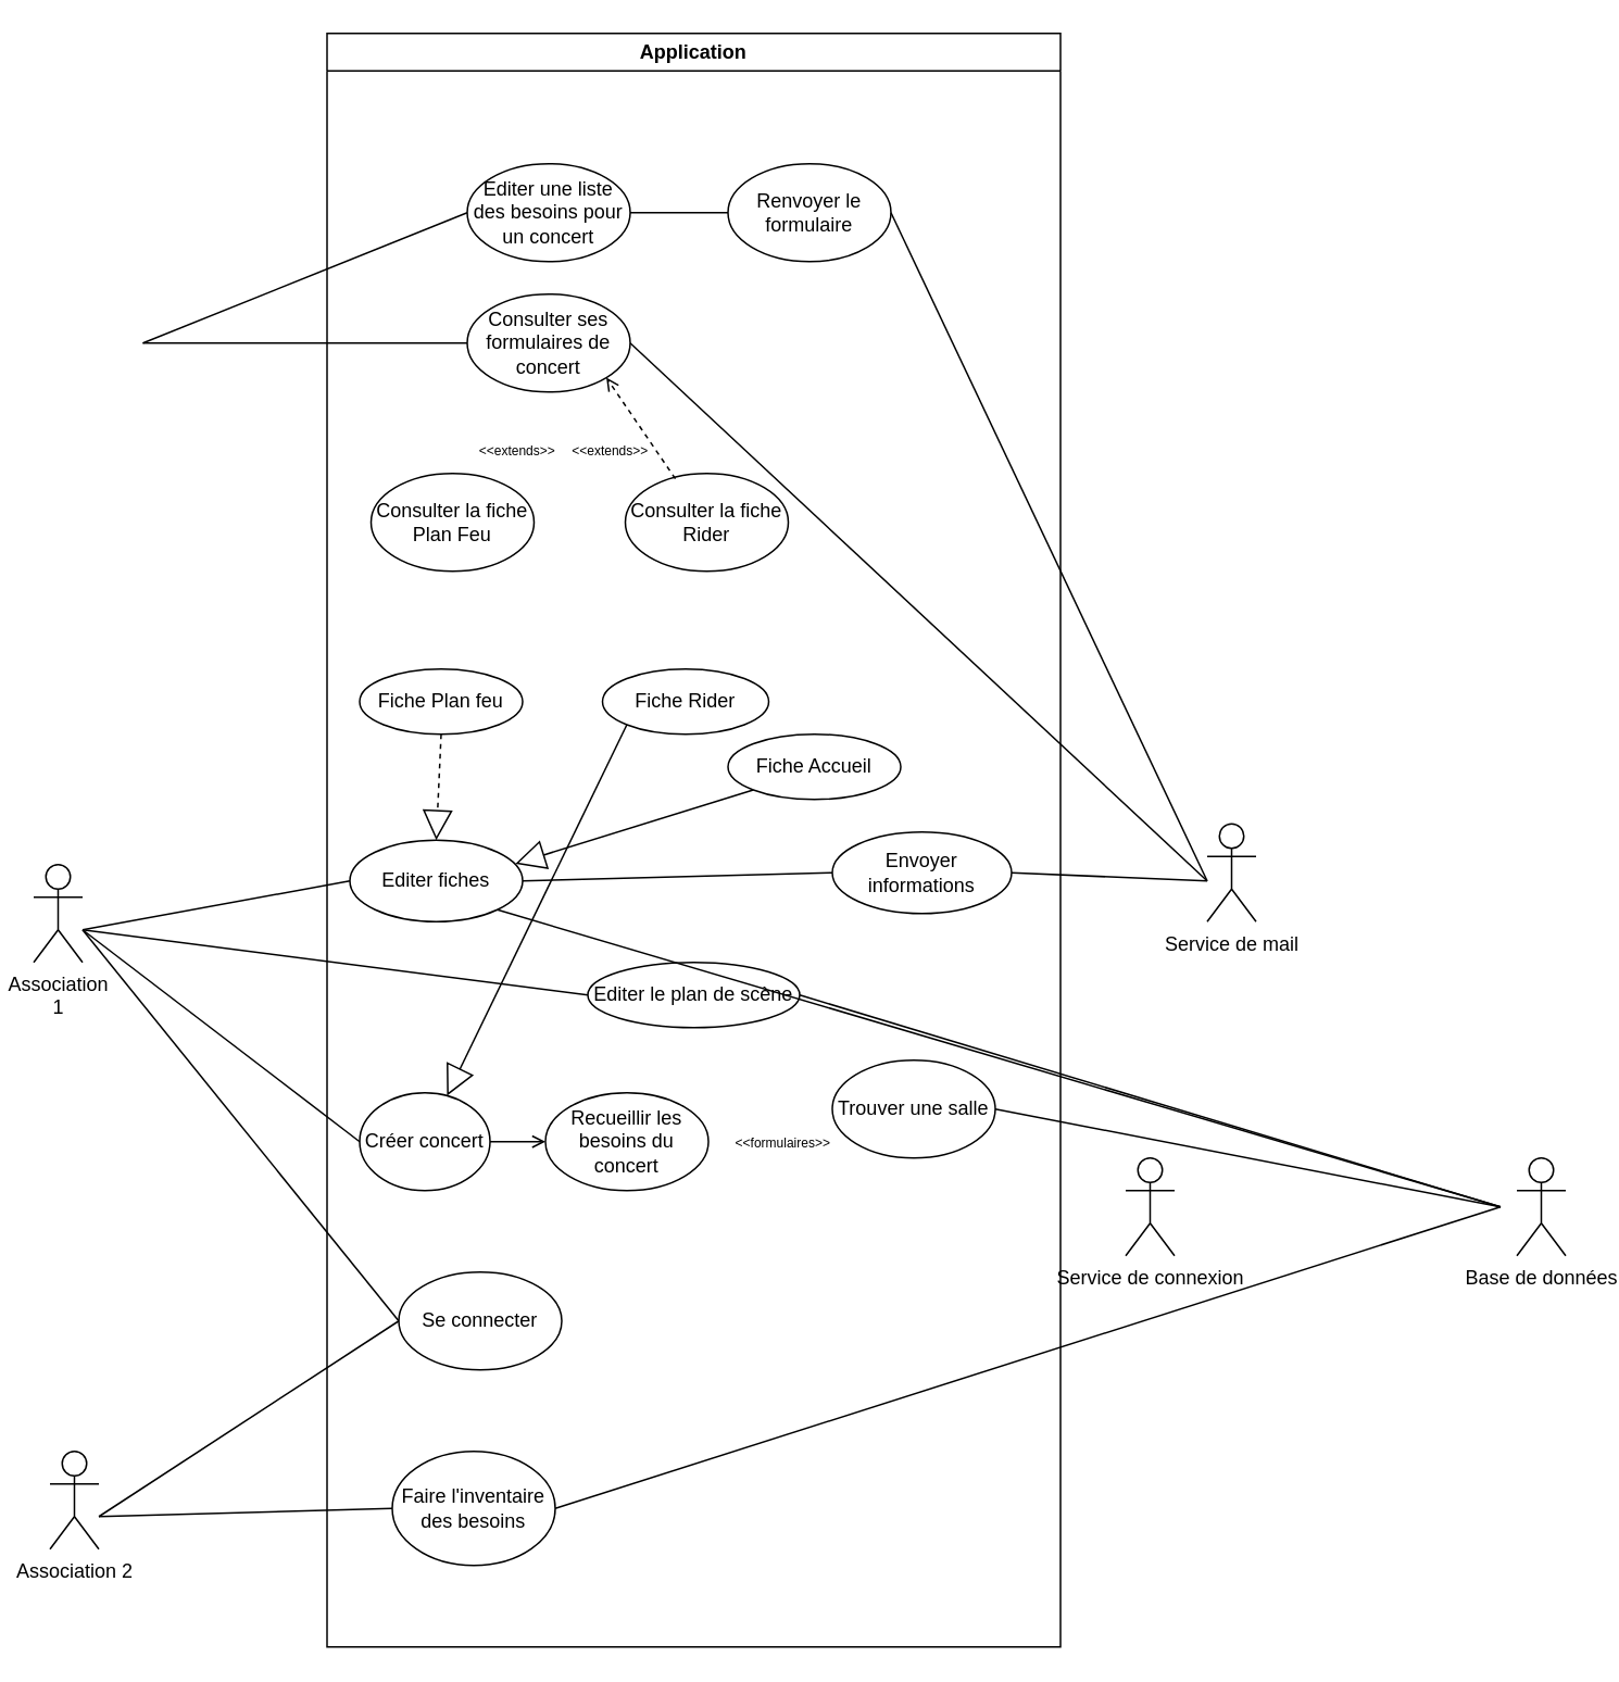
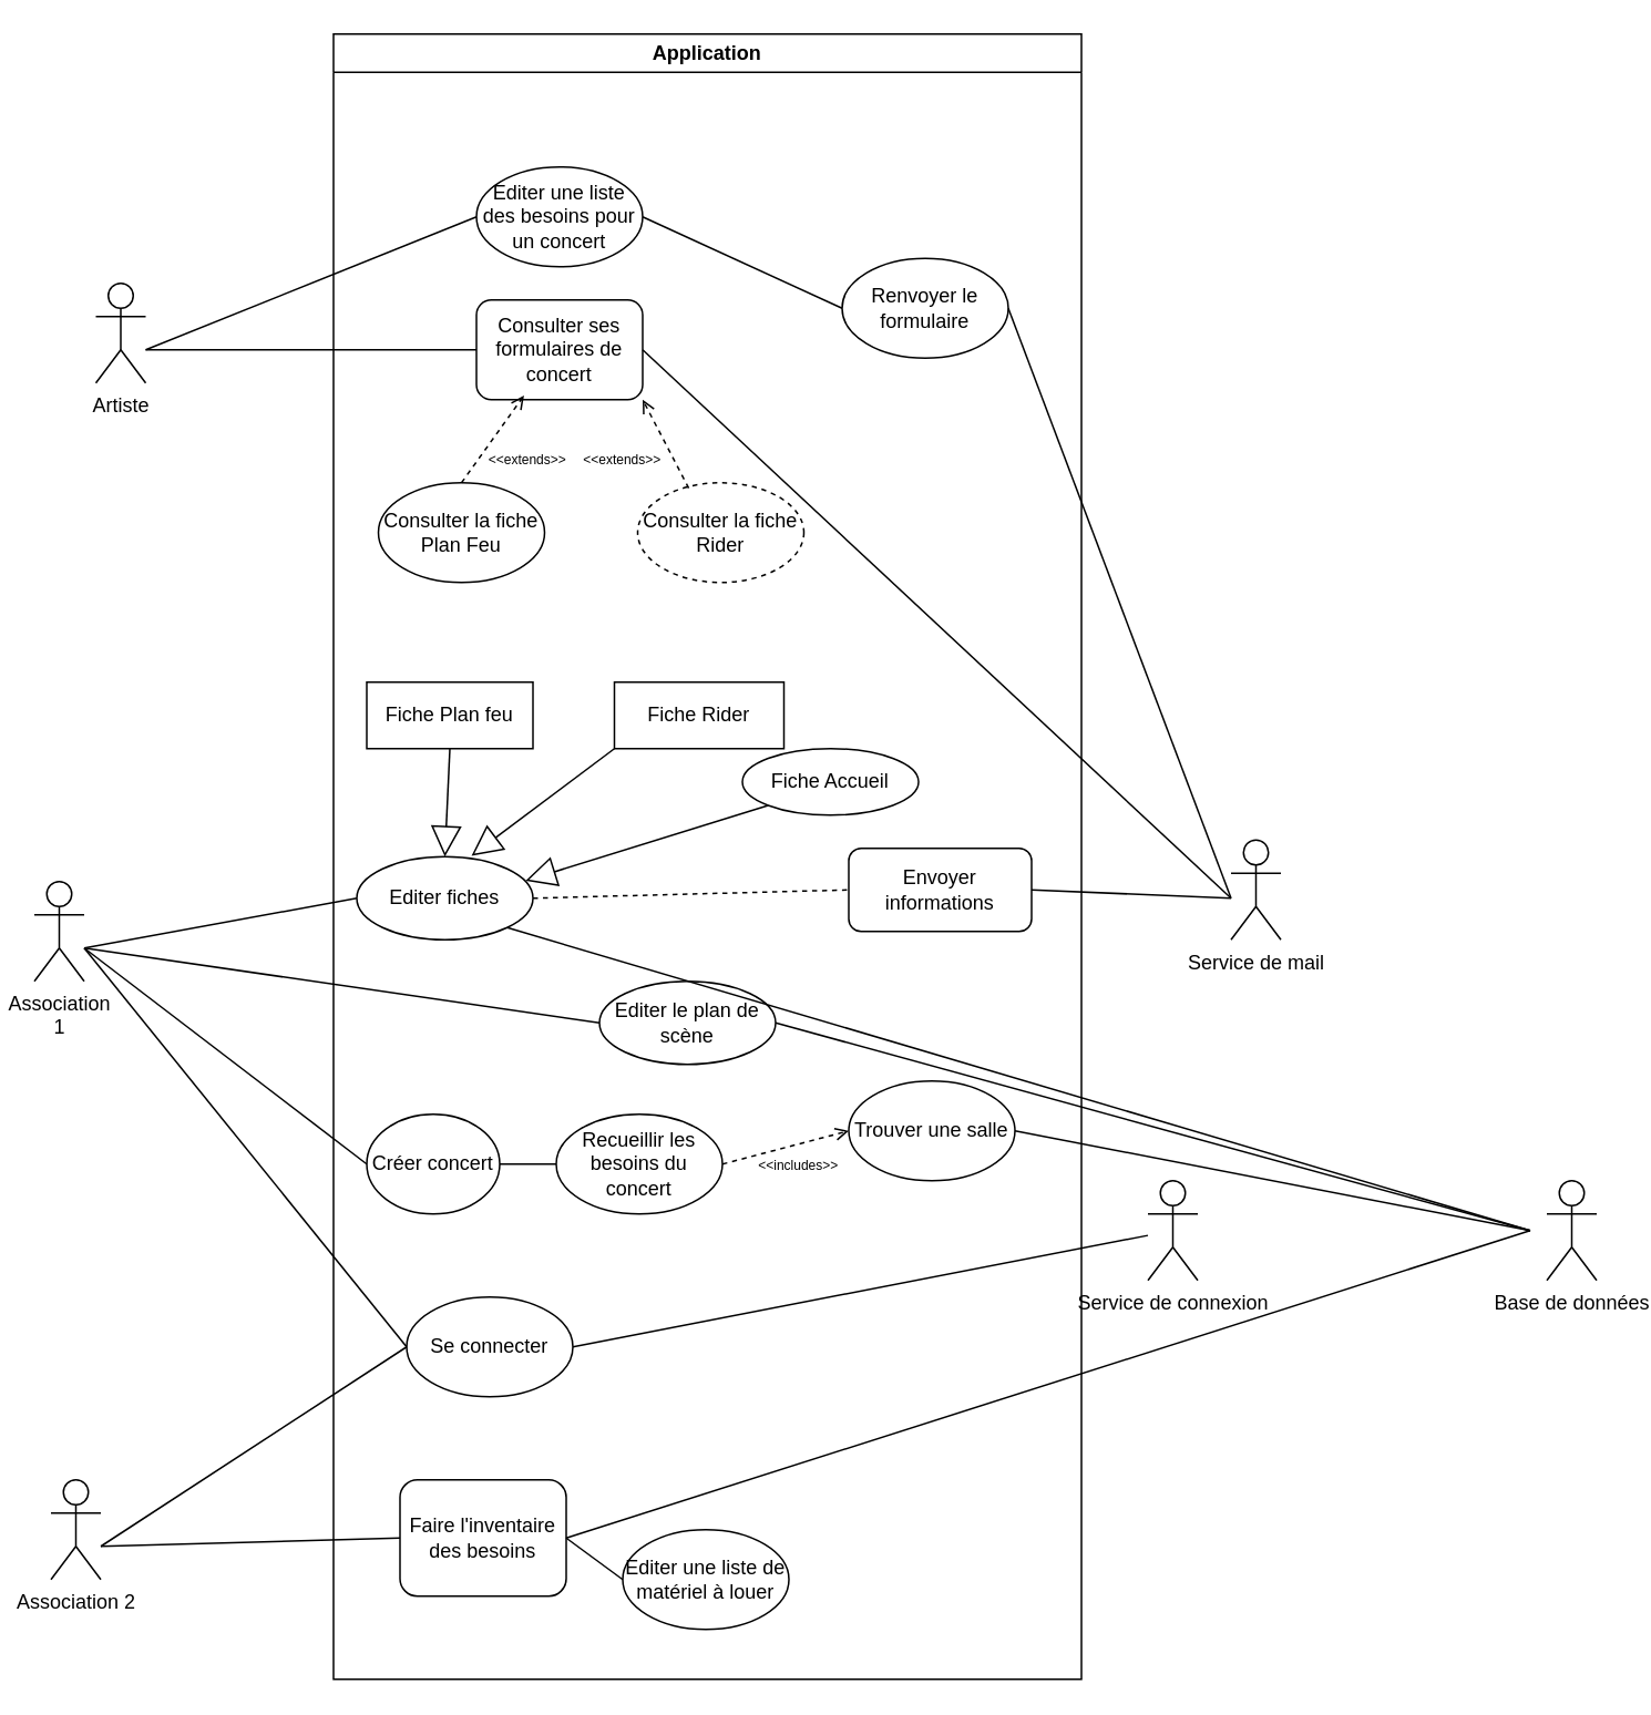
- <mxCell id="34" value="Renvoyer le formulaire" style="ellipse;whiteSpace=wrap;html=1;" parent="2" vertex="1"><mxGeometry x="246" y="80" width="100" height="60" as="geometry" /></mxCell>
+ <mxCell id="34" value="Renvoyer le formulaire" style="ellipse;whiteSpace=wrap;html=1;" parent="2" vertex="1"><mxGeometry x="306" y="135" width="100" height="60" as="geometry" /></mxCell>
+ <mxCell id="31" value="Artiste" style="shape=umlActor;verticalLabelPosition=bottom;verticalAlign=top;html=1;outlineConnect=0;" parent="2" vertex="1"><mxGeometry x="-143" y="150" width="30" height="60" as="geometry" /></mxCell>
- <mxCell id="24" value="Consulter ses formulaires de concert" style="ellipse;whiteSpace=wrap;html=1;" parent="2" vertex="1"><mxGeometry x="86" y="160" width="100" height="60" as="geometry" /></mxCell>
+ <mxCell id="24" value="Consulter ses formulaires de concert" style="whiteSpace=wrap;html=1;rounded=1;" parent="2" vertex="1"><mxGeometry x="86" y="160" width="100" height="60" as="geometry" /></mxCell>
+ <mxCell id="29" value="" style="endArrow=open;dashed=1;html=1;rounded=0;exitX=0.5;exitY=0;exitDx=0;exitDy=0;entryX=0.286;entryY=0.959;entryDx=0;entryDy=0;endFill=0;entryPerimeter=0;" parent="2" source="25" target="24" edge="1"><mxGeometry width="50" height="50" relative="1" as="geometry"><mxPoint x="71" y="255" as="sourcePoint" /><mxPoint x="147" y="235" as="targetPoint" /></mxGeometry></mxCell>
- <mxCell id="26" value="Consulter la fiche Rider" style="ellipse;whiteSpace=wrap;html=1;" parent="2" vertex="1"><mxGeometry x="183" y="270" width="100" height="60" as="geometry" /></mxCell>
+ <mxCell id="26" value="Consulter la fiche Rider" style="ellipse;whiteSpace=wrap;html=1;dashed=1;" parent="2" vertex="1"><mxGeometry x="183" y="270" width="100" height="60" as="geometry" /></mxCell>
- <mxCell id="17" value="Fiche Plan feu" style="ellipse;whiteSpace=wrap;html=1;" parent="2" vertex="1"><mxGeometry x="20" y="390" width="100" height="40" as="geometry" /></mxCell>
+ <mxCell id="17" value="Fiche Plan feu" style="whiteSpace=wrap;html=1;rounded=0;" parent="2" vertex="1"><mxGeometry x="20" y="390" width="100" height="40" as="geometry" /></mxCell>
- <mxCell id="21" value="Fiche Rider" style="ellipse;whiteSpace=wrap;html=1;" parent="2" vertex="1"><mxGeometry x="169" y="390" width="102" height="40" as="geometry" /></mxCell>
+ <mxCell id="21" value="Fiche Rider" style="whiteSpace=wrap;html=1;rounded=0;" parent="2" vertex="1"><mxGeometry x="169" y="390" width="102" height="40" as="geometry" /></mxCell>
- <mxCell id="18" value="" style="endArrow=block;endSize=16;endFill=0;html=1;rounded=0;exitX=0.5;exitY=1;exitDx=0;exitDy=0;entryX=0.5;entryY=0;entryDx=0;entryDy=0;dashed=1;" parent="2" source="17" target="4" edge="1"><mxGeometry x="-0.06" y="31" width="160" relative="1" as="geometry"><mxPoint x="201" y="612" as="sourcePoint" /><mxPoint x="170" y="540" as="targetPoint" /><mxPoint as="offset" /></mxGeometry></mxCell>
+ <mxCell id="18" value="" style="endArrow=block;endSize=16;endFill=0;html=1;rounded=0;exitX=0.5;exitY=1;exitDx=0;exitDy=0;entryX=0.5;entryY=0;entryDx=0;entryDy=0;" parent="2" source="17" target="4" edge="1"><mxGeometry x="-0.06" y="31" width="160" relative="1" as="geometry"><mxPoint x="201" y="612" as="sourcePoint" /><mxPoint x="170" y="540" as="targetPoint" /><mxPoint as="offset" /></mxGeometry></mxCell>
- <mxCell id="10" value="Envoyer informations" style="ellipse;whiteSpace=wrap;html=1;" parent="2" vertex="1"><mxGeometry x="310" y="490" width="110" height="50" as="geometry" /></mxCell>
+ <mxCell id="10" value="Envoyer informations" style="whiteSpace=wrap;html=1;rounded=1;" parent="2" vertex="1"><mxGeometry x="310" y="490" width="110" height="50" as="geometry" /></mxCell>
- <mxCell id="12" value="" style="endArrow=none;html=1;rounded=0;exitX=1;exitY=0.5;exitDx=0;exitDy=0;entryX=0;entryY=0.5;entryDx=0;entryDy=0;" parent="2" source="4" target="10" edge="1"><mxGeometry width="50" height="50" relative="1" as="geometry"><mxPoint x="120" y="690" as="sourcePoint" /><mxPoint x="170" y="640" as="targetPoint" /></mxGeometry></mxCell>
+ <mxCell id="12" value="" style="endArrow=none;html=1;rounded=0;exitX=1;exitY=0.5;exitDx=0;exitDy=0;entryX=0;entryY=0.5;entryDx=0;entryDy=0;dashed=1;" parent="2" source="4" target="10" edge="1"><mxGeometry width="50" height="50" relative="1" as="geometry"><mxPoint x="120" y="690" as="sourcePoint" /><mxPoint x="170" y="640" as="targetPoint" /></mxGeometry></mxCell>
- <mxCell id="22" value="" style="endArrow=block;endSize=16;endFill=0;html=1;rounded=0;exitX=0;exitY=1;exitDx=0;exitDy=0;" parent="2" source="21" target="3" edge="1"><mxGeometry x="-0.06" y="31" width="160" relative="1" as="geometry"><mxPoint x="260" y="690" as="sourcePoint" /><mxPoint x="118.5" y="540" as="targetPoint" /><mxPoint as="offset" /></mxGeometry></mxCell>
+ <mxCell id="22" value="" style="endArrow=block;endSize=16;endFill=0;html=1;rounded=0;exitX=0;exitY=1;exitDx=0;exitDy=0;entryX=0.651;entryY=-0.01;entryDx=0;entryDy=0;entryPerimeter=0;" parent="2" source="21" target="4" edge="1"><mxGeometry x="-0.06" y="31" width="160" relative="1" as="geometry"><mxPoint x="260" y="690" as="sourcePoint" /><mxPoint x="118.5" y="540" as="targetPoint" /><mxPoint as="offset" /></mxGeometry></mxCell>
- <mxCell id="9" value="Editer le plan de scène" style="ellipse;whiteSpace=wrap;html=1;" parent="2" vertex="1"><mxGeometry x="160" y="570" width="130" height="40" as="geometry" /></mxCell>
+ <mxCell id="9" value="Editer le plan de scène" style="ellipse;whiteSpace=wrap;html=1;" parent="2" vertex="1"><mxGeometry x="160" y="570" width="106" height="50" as="geometry" /></mxCell>
+ <mxCell id="13" value="" style="endArrow=open;dashed=1;html=1;rounded=0;exitX=1;exitY=0.5;exitDx=0;exitDy=0;entryX=0;entryY=0.5;entryDx=0;entryDy=0;endFill=0;" parent="2" source="6" target="5" edge="1"><mxGeometry width="50" height="50" relative="1" as="geometry"><mxPoint x="220" y="615" as="sourcePoint" /><mxPoint x="270" y="565" as="targetPoint" /></mxGeometry></mxCell>
- <mxCell id="16" value="" style="endArrow=open;html=1;rounded=0;entryX=0;entryY=0.5;entryDx=0;entryDy=0;exitX=1;exitY=0.5;exitDx=0;exitDy=0;" parent="2" source="3" target="6" edge="1"><mxGeometry width="50" height="50" relative="1" as="geometry"><mxPoint x="-140" y="760" as="sourcePoint" /><mxPoint x="64" y="980" as="targetPoint" /></mxGeometry></mxCell>
+ <mxCell id="16" value="" style="endArrow=none;html=1;rounded=0;entryX=0;entryY=0.5;entryDx=0;entryDy=0;exitX=1;exitY=0.5;exitDx=0;exitDy=0;" parent="2" source="3" target="6" edge="1"><mxGeometry width="50" height="50" relative="1" as="geometry"><mxPoint x="-140" y="760" as="sourcePoint" /><mxPoint x="64" y="980" as="targetPoint" /></mxGeometry></mxCell>
- <mxCell id="14" value="&lt;font style=&quot;font-size: 8px;&quot;&gt;&amp;lt;&amp;lt;formulaires&amp;gt;&amp;gt;&lt;/font&gt;" style="text;html=1;strokeColor=none;fillColor=none;align=center;verticalAlign=middle;whiteSpace=wrap;rounded=0;" parent="2" vertex="1"><mxGeometry x="250" y="665" width="60" height="30" as="geometry" /></mxCell>
+ <mxCell id="14" value="&lt;font style=&quot;font-size: 8px;&quot;&gt;&amp;lt;&amp;lt;includes&amp;gt;&amp;gt;&lt;/font&gt;" style="text;html=1;strokeColor=none;fillColor=none;align=center;verticalAlign=middle;whiteSpace=wrap;rounded=0;" parent="2" vertex="1"><mxGeometry x="250" y="665" width="60" height="30" as="geometry" /></mxCell>
+ <mxCell id="48" value="" style="endArrow=none;html=1;rounded=0;exitX=1;exitY=0.5;exitDx=0;exitDy=0;" parent="1" source="8" target="39" edge="1"><mxGeometry width="50" height="50" relative="1" as="geometry"><mxPoint x="310" y="830" as="sourcePoint" /><mxPoint x="360" y="780" as="targetPoint" /></mxGeometry></mxCell>
- <mxCell id="7" value="Faire l'inventaire des besoins" style="ellipse;whiteSpace=wrap;html=1;" parent="2" vertex="1"><mxGeometry x="40" y="870" width="100" height="70" as="geometry" /></mxCell>
+ <mxCell id="7" value="Faire l'inventaire des besoins" style="whiteSpace=wrap;html=1;rounded=1;" parent="2" vertex="1"><mxGeometry x="40" y="870" width="100" height="70" as="geometry" /></mxCell>
+ <mxCell id="15" value="" style="endArrow=none;html=1;rounded=0;exitX=1;exitY=0.5;exitDx=0;exitDy=0;entryX=0;entryY=0.5;entryDx=0;entryDy=0;" parent="2" source="7" target="11" edge="1"><mxGeometry width="50" height="50" relative="1" as="geometry"><mxPoint x="196" y="800" as="sourcePoint" /><mxPoint x="246" y="750" as="targetPoint" /></mxGeometry></mxCell>
+ <mxCell id="11" value="Editer une liste de matériel à louer" style="ellipse;whiteSpace=wrap;html=1;" parent="2" vertex="1"><mxGeometry x="174" y="900" width="100" height="60" as="geometry" /></mxCell>
